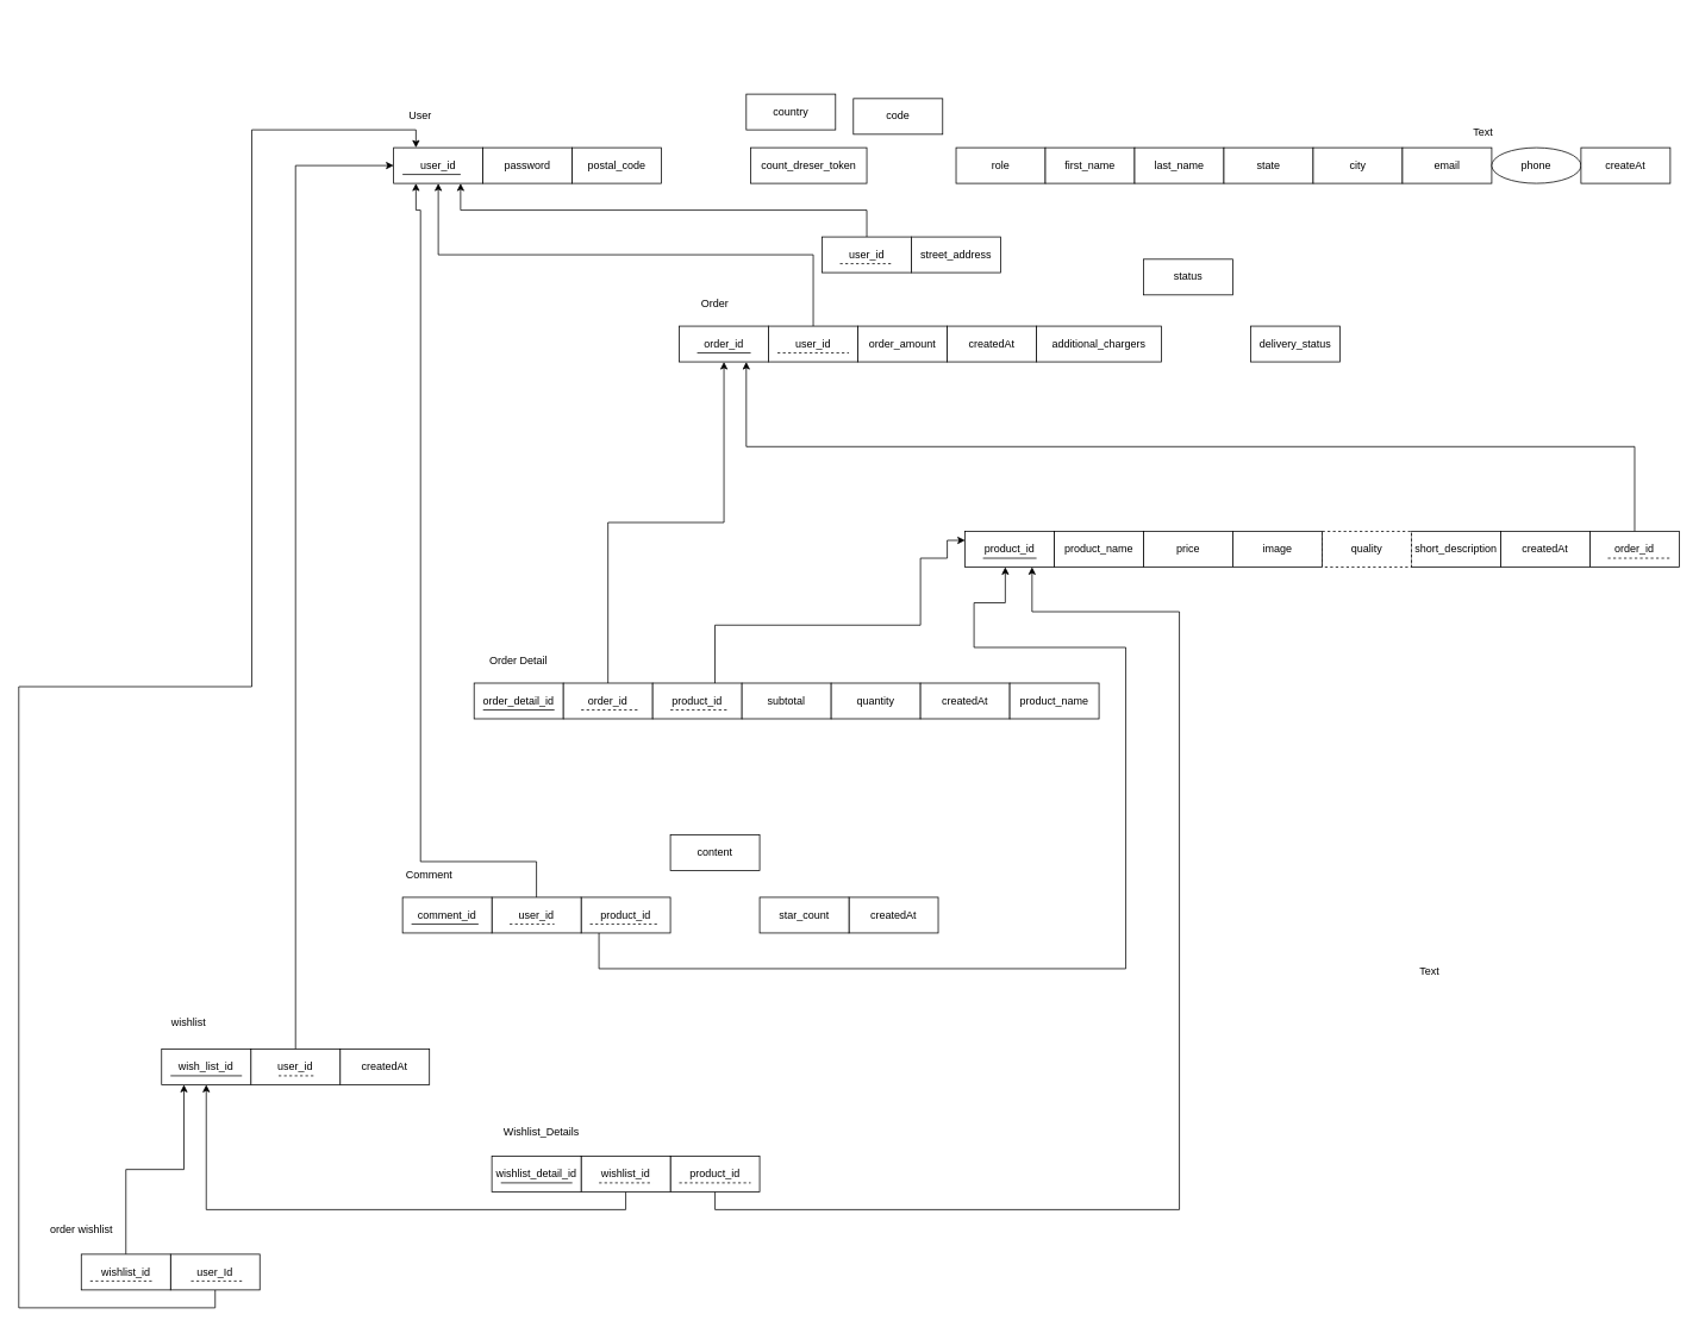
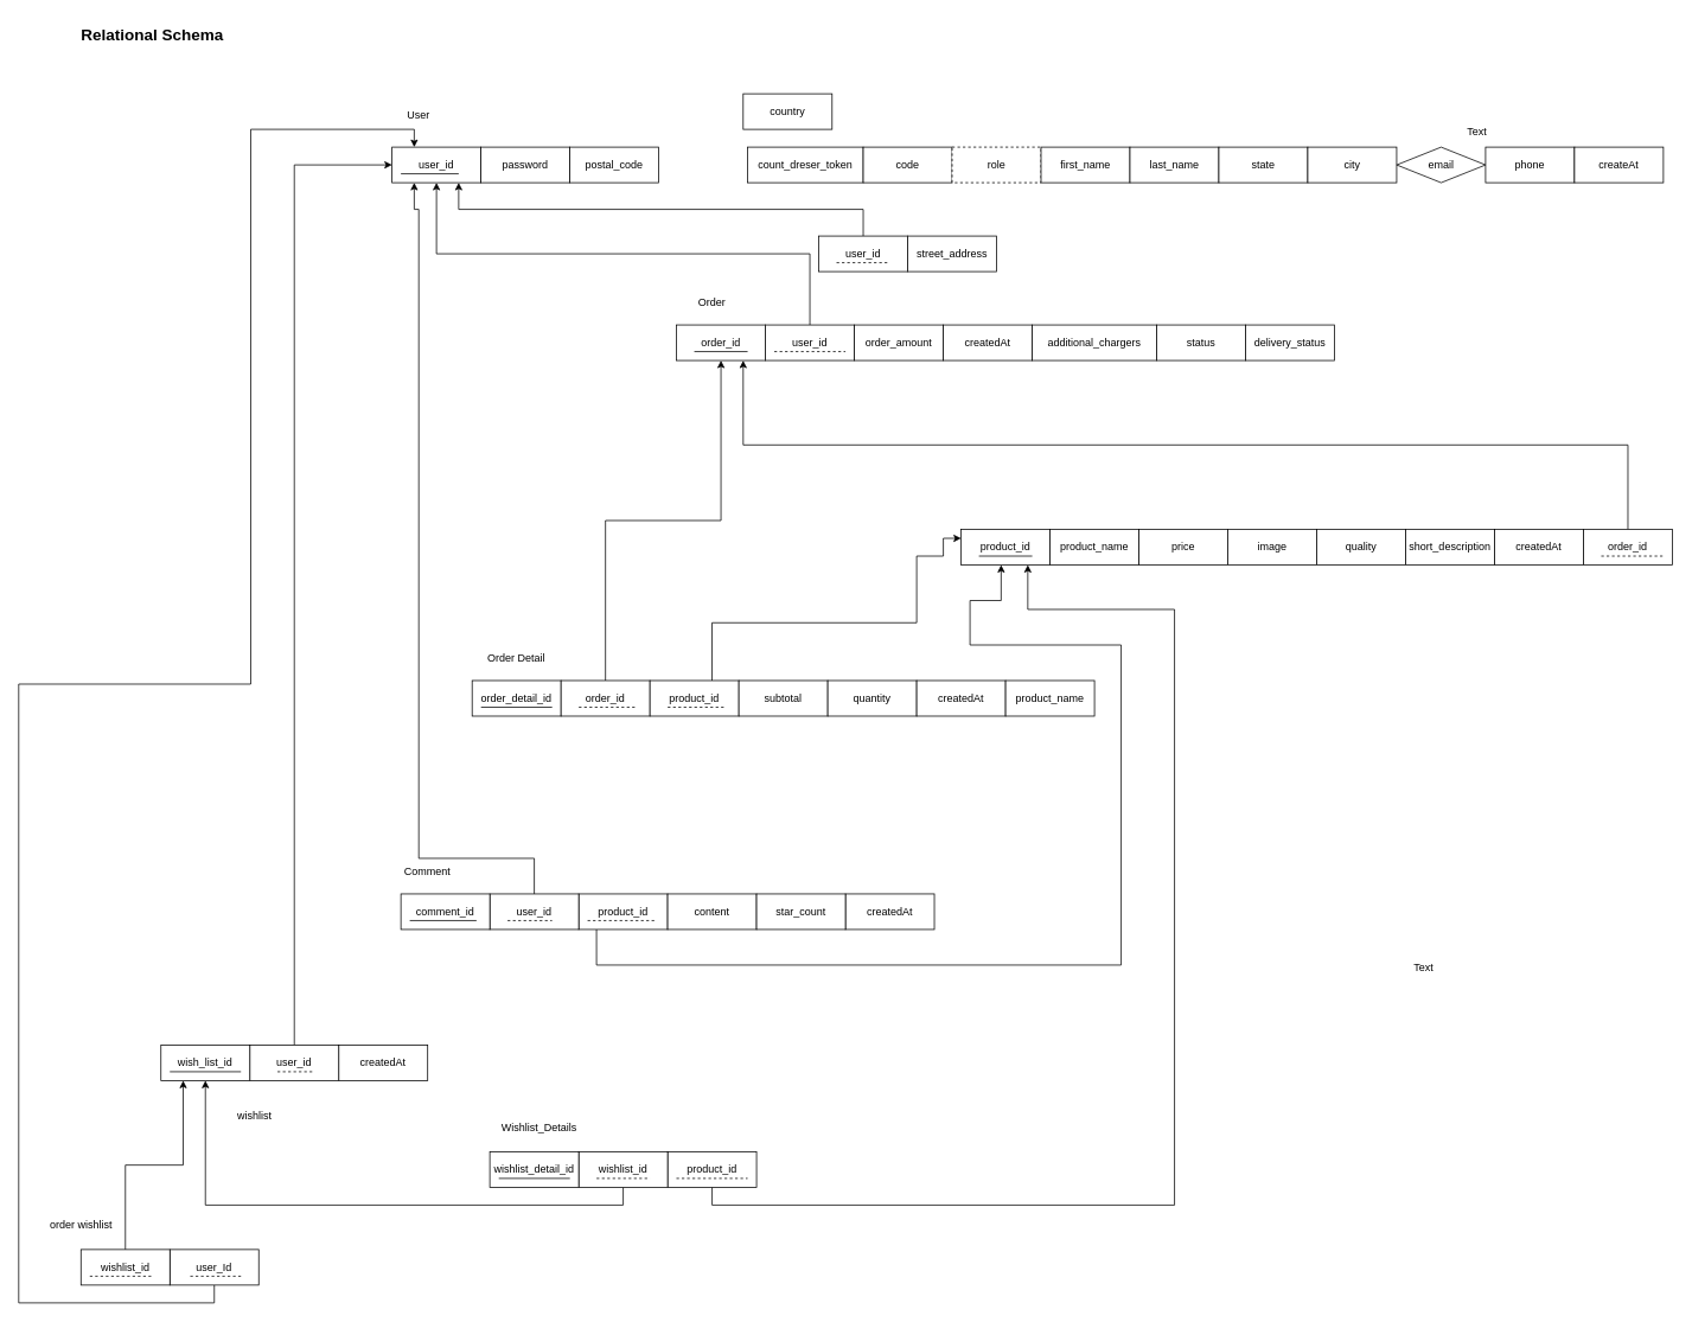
+ <mxCell id="94" value="&lt;b&gt;&lt;font style=&quot;font-size: 18px;&quot;&gt;Relational Schema&lt;/font&gt;&lt;/b&gt;" style="text;html=1;align=center;verticalAlign=middle;resizable=0;points=[];autosize=1;strokeColor=none;fillColor=none;" vertex="1" parent="1"><mxGeometry x="80" y="20" width="180" height="40" as="geometry" /></mxCell>
- <mxCell id="14" value="code" style="whiteSpace=wrap;html=1;align=center;" parent="1" vertex="1"><mxGeometry x="954.89" y="110" width="100" height="40" as="geometry" /></mxCell>
+ <mxCell id="14" value="code" style="whiteSpace=wrap;html=1;align=center;" parent="1" vertex="1"><mxGeometry x="969.89" y="165" width="100" height="40" as="geometry" /></mxCell>
- <mxCell id="15" value="role" style="whiteSpace=wrap;html=1;align=center;" parent="1" vertex="1"><mxGeometry x="1069.89" y="165" width="100" height="40" as="geometry" /></mxCell>
+ <mxCell id="15" value="role" style="whiteSpace=wrap;html=1;align=center;dashed=1;" parent="1" vertex="1"><mxGeometry x="1069.89" y="165" width="100" height="40" as="geometry" /></mxCell>
- <mxCell id="58" value="email" style="whiteSpace=wrap;html=1;align=center;" parent="1" vertex="1"><mxGeometry x="1569.89" y="165" width="100" height="40" as="geometry" /></mxCell>
+ <mxCell id="58" value="email" style="rhombus;whiteSpace=wrap;html=1;align=center;" parent="1" vertex="1"><mxGeometry x="1569.89" y="165" width="100" height="40" as="geometry" /></mxCell>
- <mxCell id="59" value="phone" style="ellipse;whiteSpace=wrap;html=1;align=center;" parent="1" vertex="1"><mxGeometry x="1669.89" y="165" width="100" height="40" as="geometry" /></mxCell>
+ <mxCell id="59" value="phone" style="whiteSpace=wrap;html=1;align=center;" parent="1" vertex="1"><mxGeometry x="1669.89" y="165" width="100" height="40" as="geometry" /></mxCell>
- <mxCell id="62" value="status" style="whiteSpace=wrap;html=1;align=center;" parent="1" vertex="1"><mxGeometry x="1279.89" y="290" width="100" height="40" as="geometry" /></mxCell>
+ <mxCell id="62" value="status" style="whiteSpace=wrap;html=1;align=center;" parent="1" vertex="1"><mxGeometry x="1299.89" y="365" width="100" height="40" as="geometry" /></mxCell>
- <mxCell id="26" value="quality" style="whiteSpace=wrap;html=1;align=center;dashed=1;" parent="1" vertex="1"><mxGeometry x="1480" y="595" width="100" height="40" as="geometry" /></mxCell>
+ <mxCell id="26" value="quality" style="whiteSpace=wrap;html=1;align=center;" parent="1" vertex="1"><mxGeometry x="1480" y="595" width="100" height="40" as="geometry" /></mxCell>
- <mxCell id="47" value="content" style="whiteSpace=wrap;html=1;align=center;" parent="1" vertex="1"><mxGeometry x="749.89" y="935" width="100" height="40" as="geometry" /></mxCell>
+ <mxCell id="47" value="content" style="whiteSpace=wrap;html=1;align=center;" parent="1" vertex="1"><mxGeometry x="749.89" y="1005" width="100" height="40" as="geometry" /></mxCell>
- <mxCell id="77" value="wishlist" style="text;html=1;align=center;verticalAlign=middle;resizable=0;points=[];autosize=1;strokeColor=none;fillColor=none;" parent="1" vertex="1"><mxGeometry x="180" y="1130" width="60" height="30" as="geometry" /></mxCell>
+ <mxCell id="77" value="wishlist" style="text;html=1;align=center;verticalAlign=middle;resizable=0;points=[];autosize=1;strokeColor=none;fillColor=none;" parent="1" vertex="1"><mxGeometry x="255" y="1240" width="60" height="30" as="geometry" /></mxCell>
